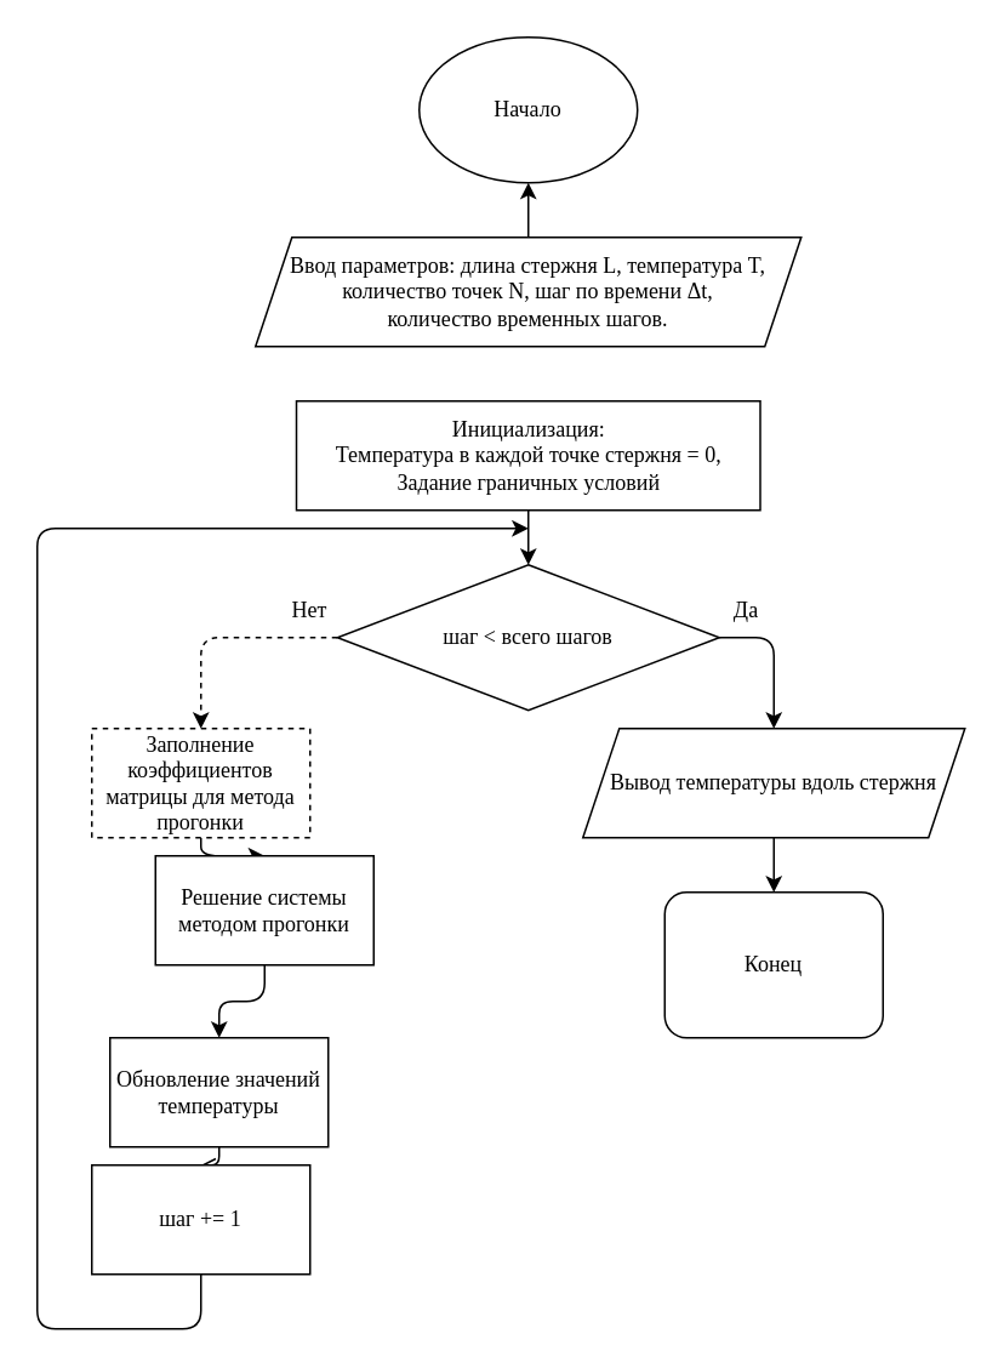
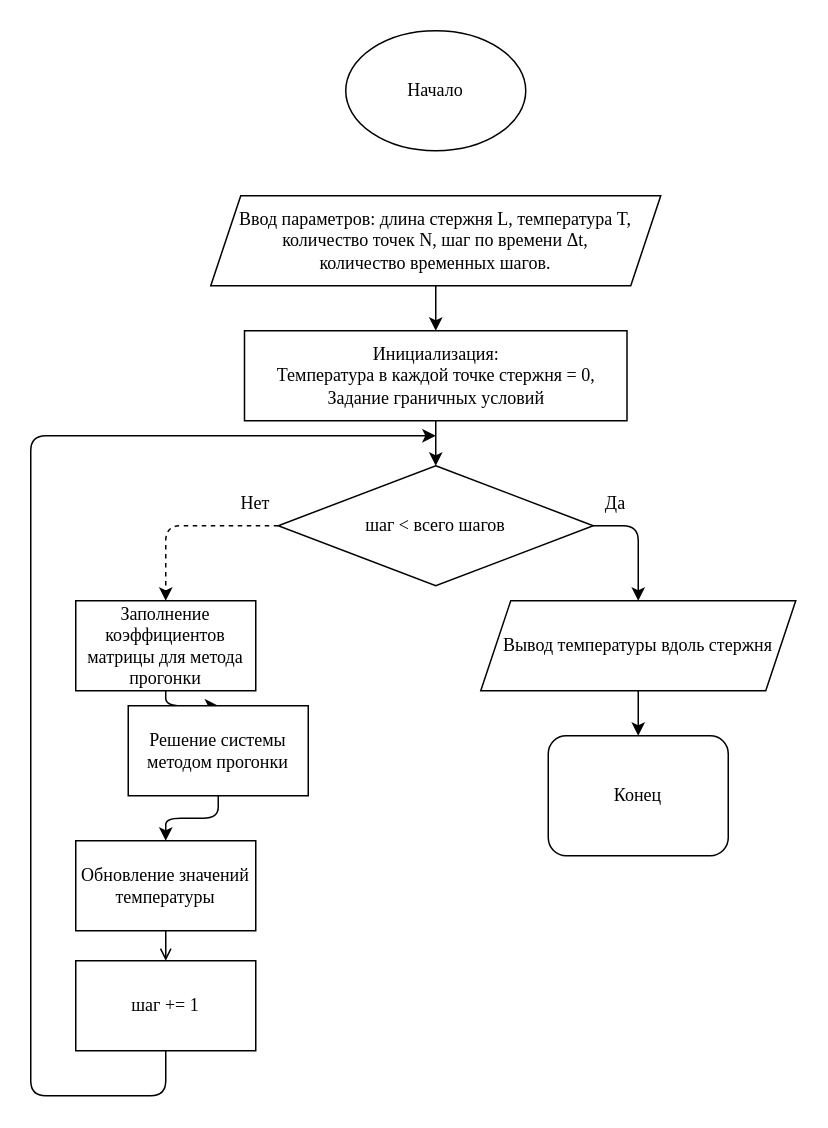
- <mxCell id="3" style="edgeStyle=orthogonalEdgeStyle;html=1;fontFamily=Times New Roman;" edge="1" parent="1" source="4" target="2"><mxGeometry relative="1" as="geometry" /></mxCell>
+ <mxCell id="3" style="edgeStyle=orthogonalEdgeStyle;html=1;fontFamily=Times New Roman;" edge="1" parent="1" source="4" target="6"><mxGeometry relative="1" as="geometry" /></mxCell>
- <mxCell id="11" value="Заполнение коэффициентов матрицы для метода прогонки" style="rounded=0;whiteSpace=wrap;html=1;fontFamily=Times New Roman;dashed=1;" vertex="1" parent="1"><mxGeometry x="50" y="400" width="120" height="60" as="geometry" /></mxCell>
+ <mxCell id="11" value="Заполнение коэффициентов матрицы для метода прогонки" style="rounded=0;whiteSpace=wrap;html=1;fontFamily=Times New Roman;" vertex="1" parent="1"><mxGeometry x="50" y="400" width="120" height="60" as="geometry" /></mxCell>
- <mxCell id="15" value="Обновление значений температуры" style="rounded=0;whiteSpace=wrap;html=1;fontFamily=Times New Roman;" vertex="1" parent="1"><mxGeometry x="60" y="570" width="120" height="60" as="geometry" /></mxCell>
+ <mxCell id="15" value="Обновление значений температуры" style="rounded=0;whiteSpace=wrap;html=1;fontFamily=Times New Roman;" vertex="1" parent="1"><mxGeometry x="50" y="560" width="120" height="60" as="geometry" /></mxCell>
